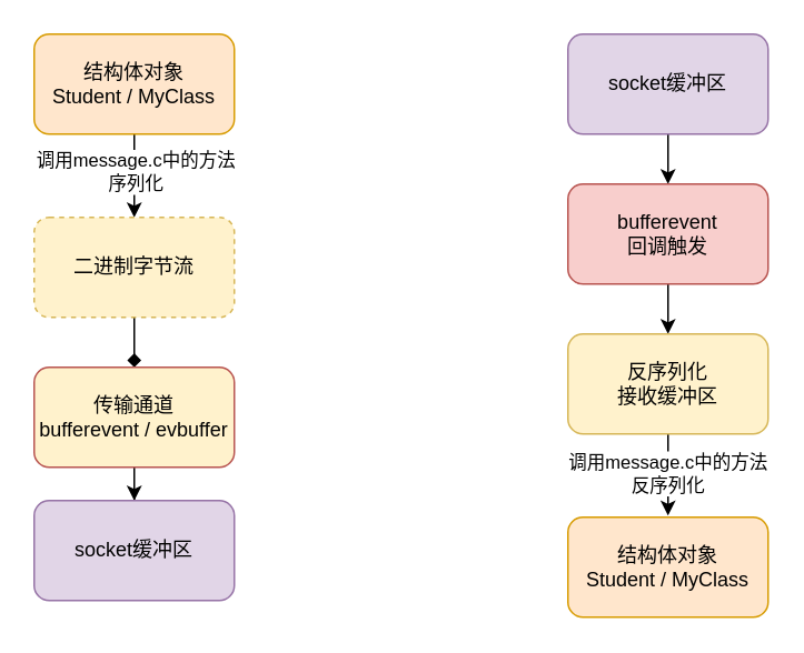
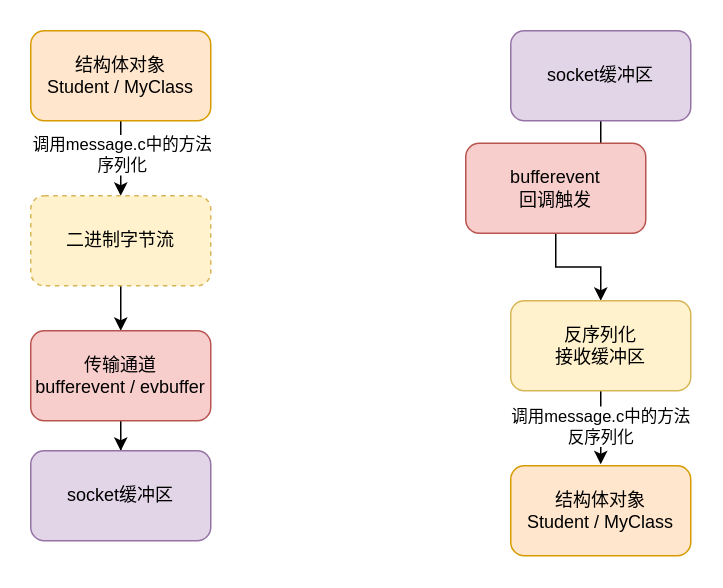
- <mxCell id="13" value="&lt;div&gt;bufferevent&lt;/div&gt;&lt;div&gt;回调触发&lt;/div&gt;" style="rounded=1;whiteSpace=wrap;html=1;fillColor=#f8cecc;strokeColor=#b85450;" vertex="1" parent="1"><mxGeometry x="340" y="110" width="120" height="60" as="geometry" /></mxCell>
+ <mxCell id="13" value="&lt;div&gt;bufferevent&lt;/div&gt;&lt;div&gt;回调触发&lt;/div&gt;" style="rounded=1;whiteSpace=wrap;html=1;fillColor=#f8cecc;strokeColor=#b85450;" vertex="1" parent="1"><mxGeometry x="310" y="95" width="120" height="60" as="geometry" /></mxCell>
- <mxCell id="5" value="" style="edgeStyle=orthogonalEdgeStyle;rounded=0;orthogonalLoop=1;jettySize=auto;html=1;entryX=0.5;entryY=0;entryDx=0;entryDy=0;endArrow=diamond;" edge="1" parent="1" source="6" target="8"><mxGeometry relative="1" as="geometry" /></mxCell>
+ <mxCell id="5" value="" style="edgeStyle=orthogonalEdgeStyle;rounded=0;orthogonalLoop=1;jettySize=auto;html=1;entryX=0.5;entryY=0;entryDx=0;entryDy=0;" edge="1" parent="1" source="6" target="8"><mxGeometry relative="1" as="geometry" /></mxCell>
- <mxCell id="8" value="传输通道&lt;div&gt;bufferevent / evbuffer&lt;/div&gt;" style="rounded=1;whiteSpace=wrap;html=1;fillColor=#fff2cc;strokeColor=#b85450;" vertex="1" parent="1"><mxGeometry x="20" y="220" width="120" height="60" as="geometry" /></mxCell>
+ <mxCell id="8" value="传输通道&lt;div&gt;bufferevent / evbuffer&lt;/div&gt;" style="rounded=1;whiteSpace=wrap;html=1;fillColor=#f8cecc;strokeColor=#b85450;" vertex="1" parent="1"><mxGeometry x="20" y="220" width="120" height="60" as="geometry" /></mxCell>
